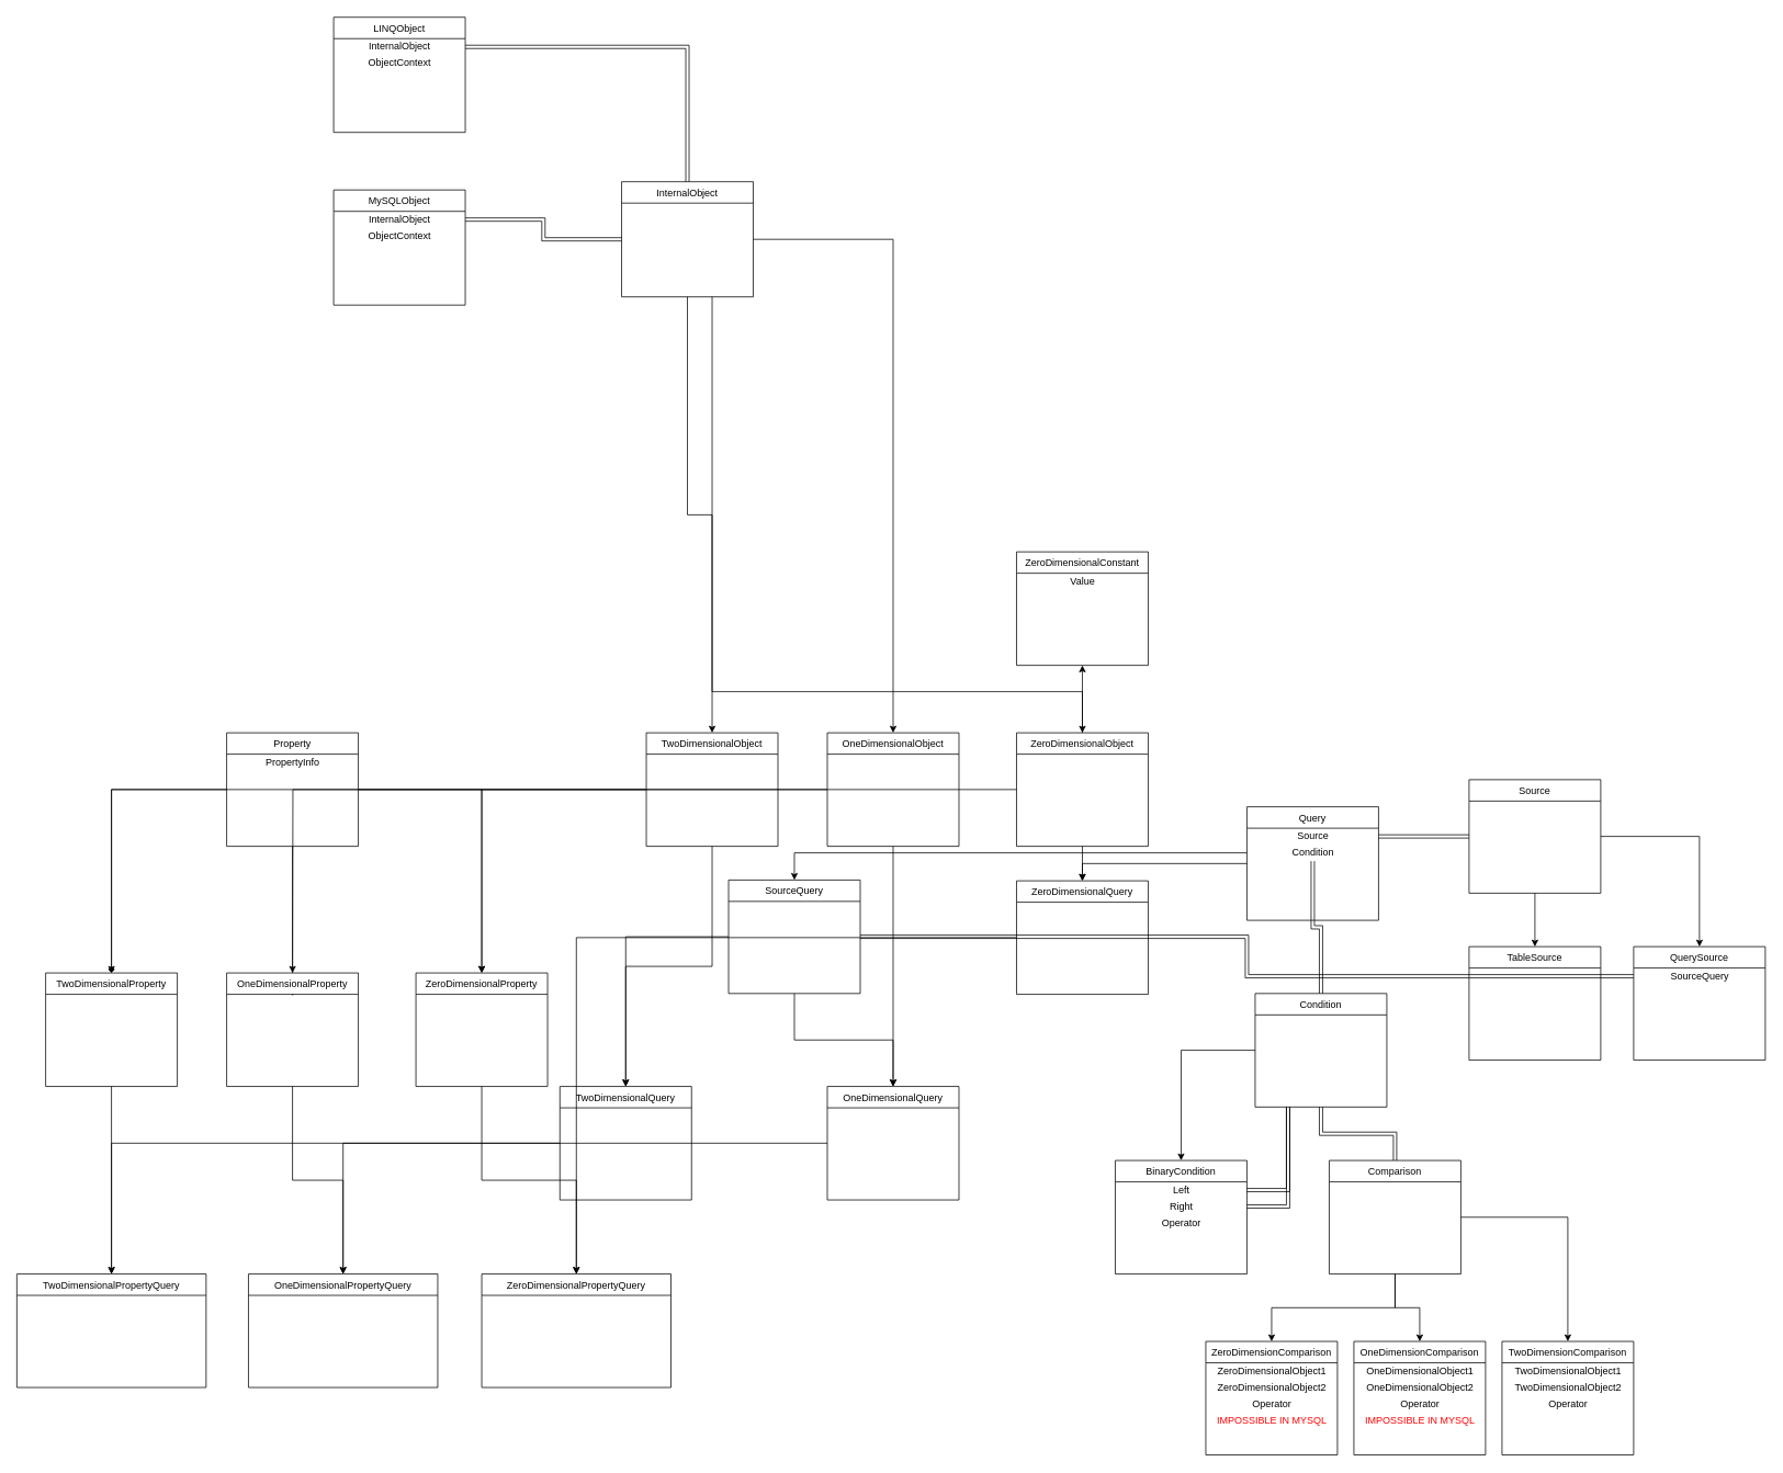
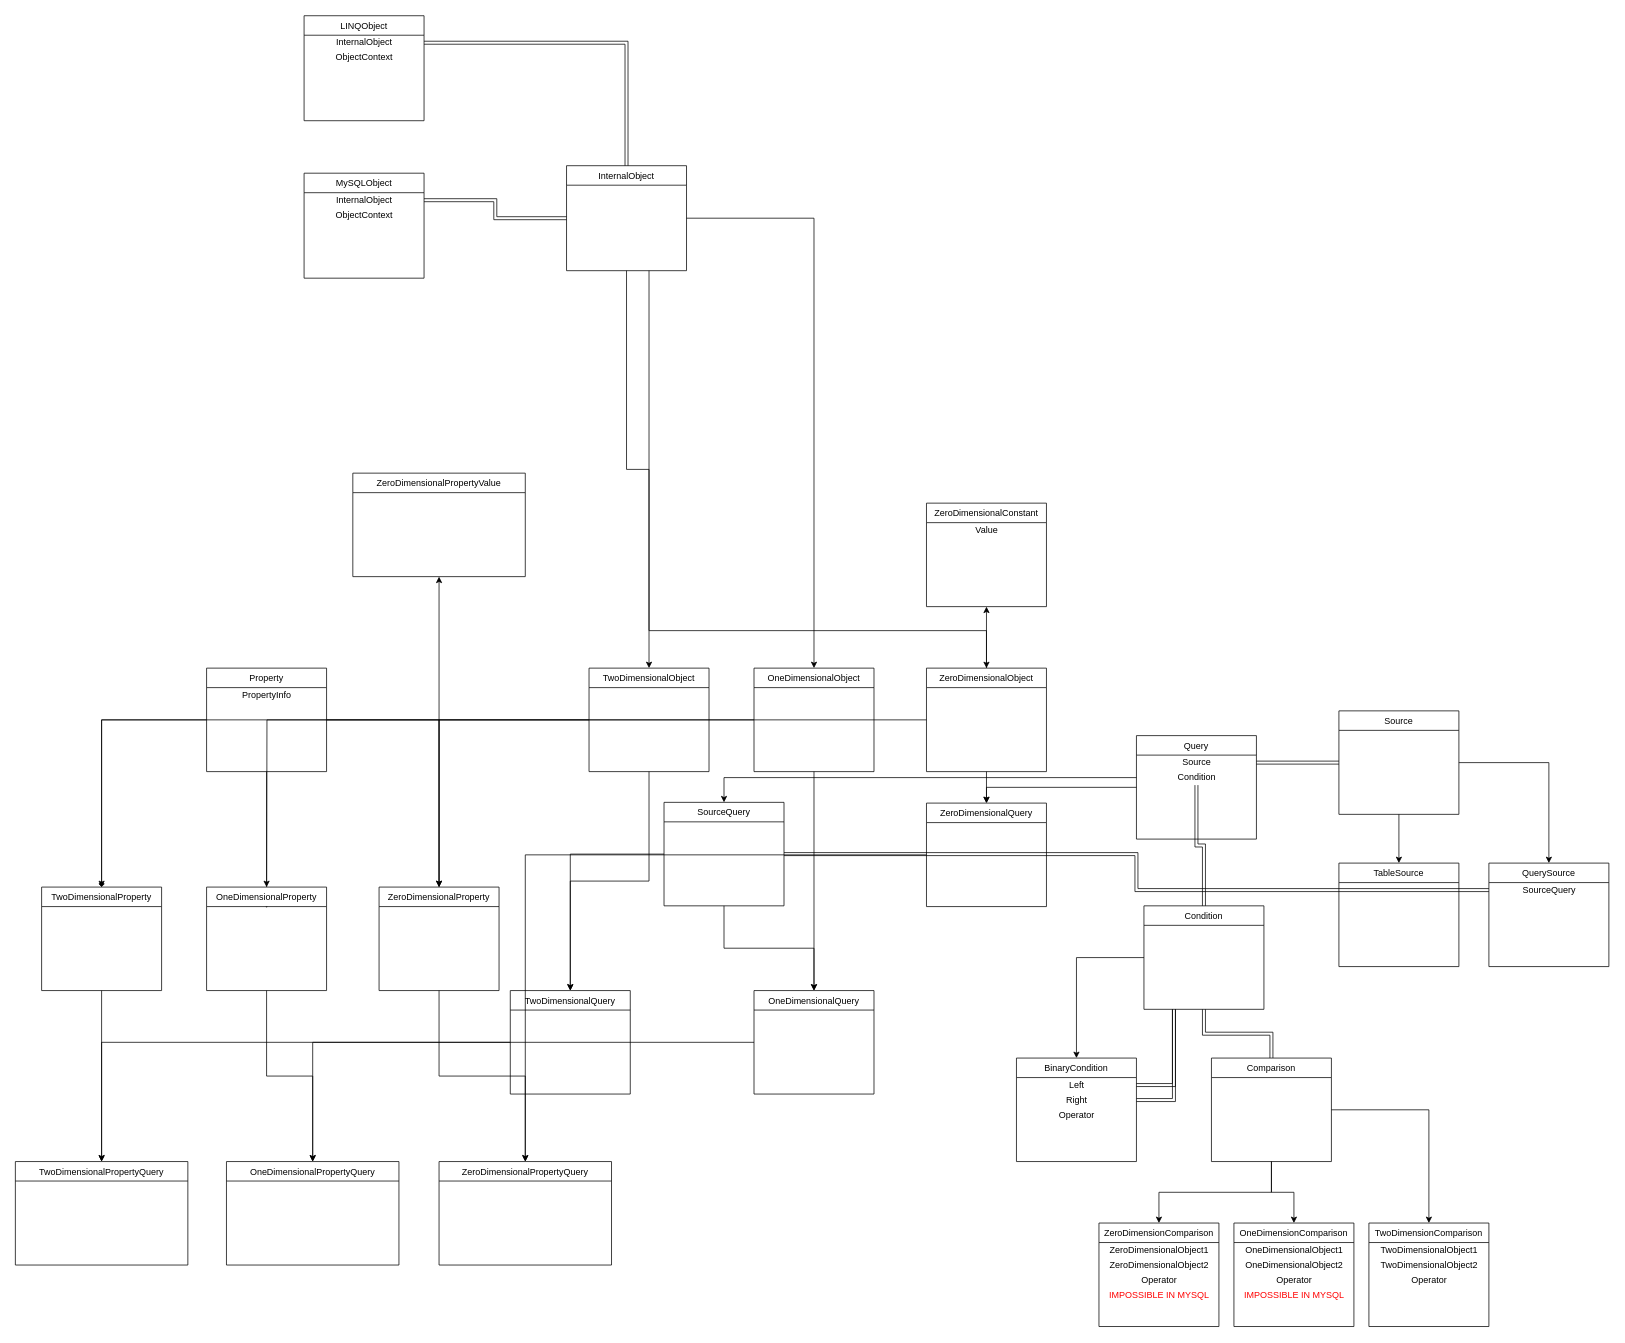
+ <mxCell id="83" value="ZeroDimensionalPropertyValue" style="swimlane;fontStyle=0;align=center;verticalAlign=top;childLayout=stackLayout;horizontal=1;startSize=26;horizontalStack=0;resizeParent=1;resizeLast=0;collapsible=1;marginBottom=0;rounded=0;shadow=0;strokeWidth=1;" vertex="1" parent="1"><mxGeometry x="470" y="630" width="230" height="138" as="geometry"><mxRectangle x="130" y="380" width="160" height="26" as="alternateBounds" /></mxGeometry></mxCell>
+ <mxCell id="67" style="edgeStyle=orthogonalEdgeStyle;rounded=0;orthogonalLoop=1;jettySize=auto;html=1;fontColor=#000000;" edge="1" parent="1" source="68" target="83"><mxGeometry relative="1" as="geometry" /></mxCell>
